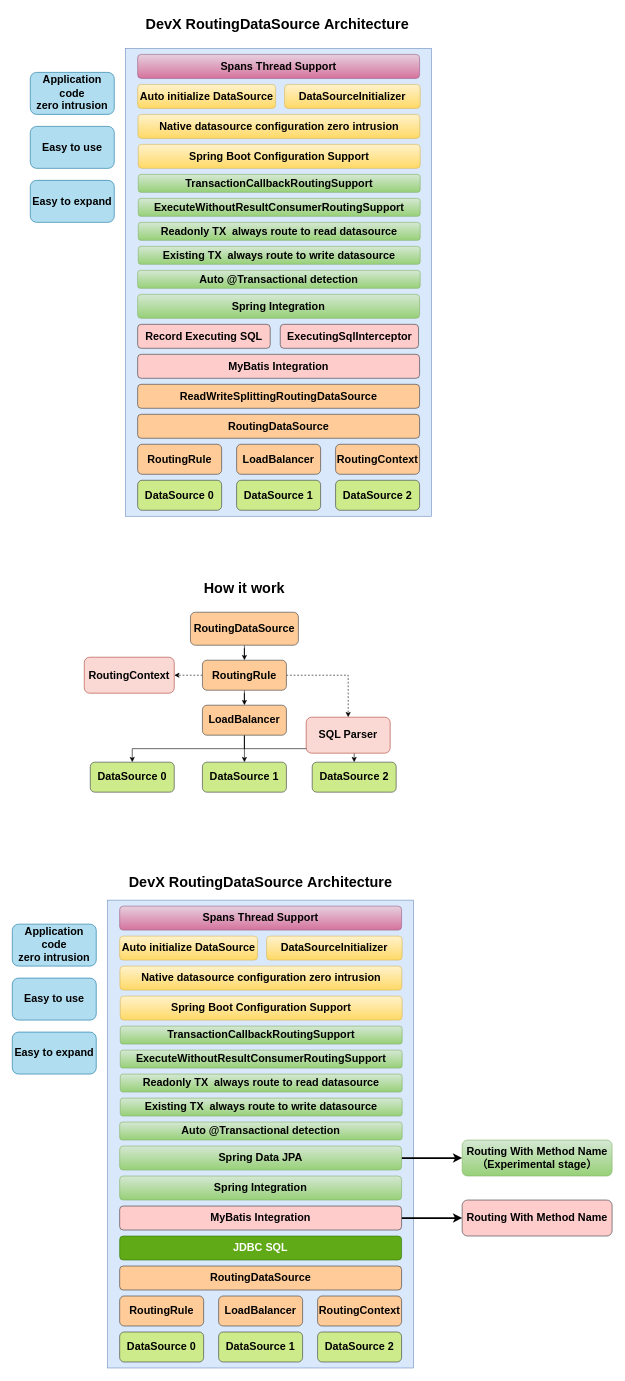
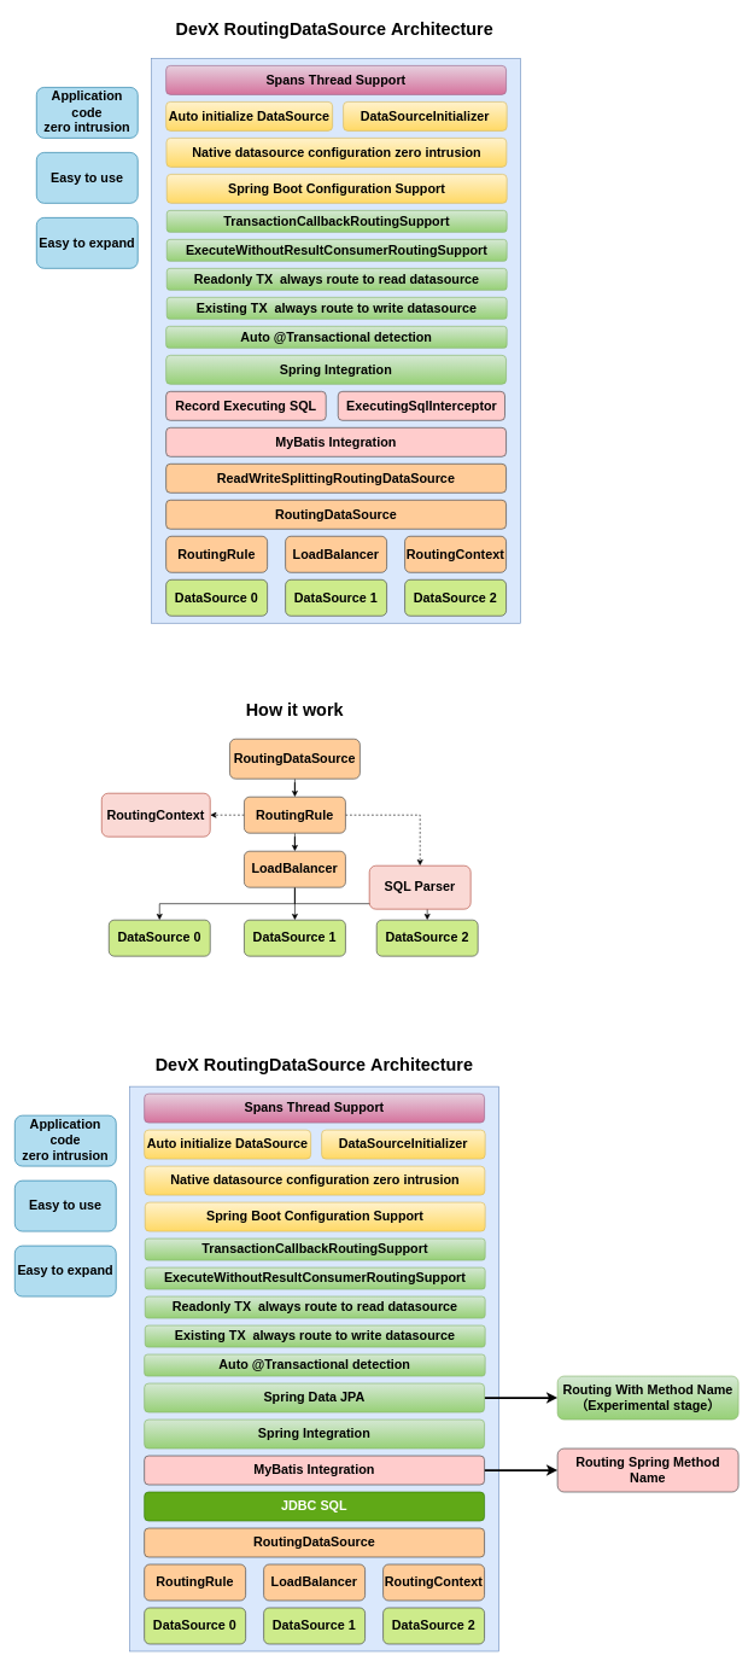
- <mxCell id="71" value="&lt;font style=&quot;font-size: 18px;&quot;&gt;&lt;b&gt;Routing With Method Name&lt;/b&gt;&lt;/font&gt;" style="whiteSpace=wrap;html=1;fillColor=#ffcccc;strokeColor=#36393d;rounded=1;" vertex="1" parent="1"><mxGeometry x="770" y="2000" width="250" height="60" as="geometry" /></mxCell>
+ <mxCell id="71" value="&lt;font style=&quot;font-size: 18px;&quot;&gt;&lt;b&gt;Routing Spring Method Name&lt;/b&gt;&lt;/font&gt;" style="whiteSpace=wrap;html=1;fillColor=#ffcccc;strokeColor=#36393d;rounded=1;" vertex="1" parent="1"><mxGeometry x="770" y="2000" width="250" height="60" as="geometry" /></mxCell>
